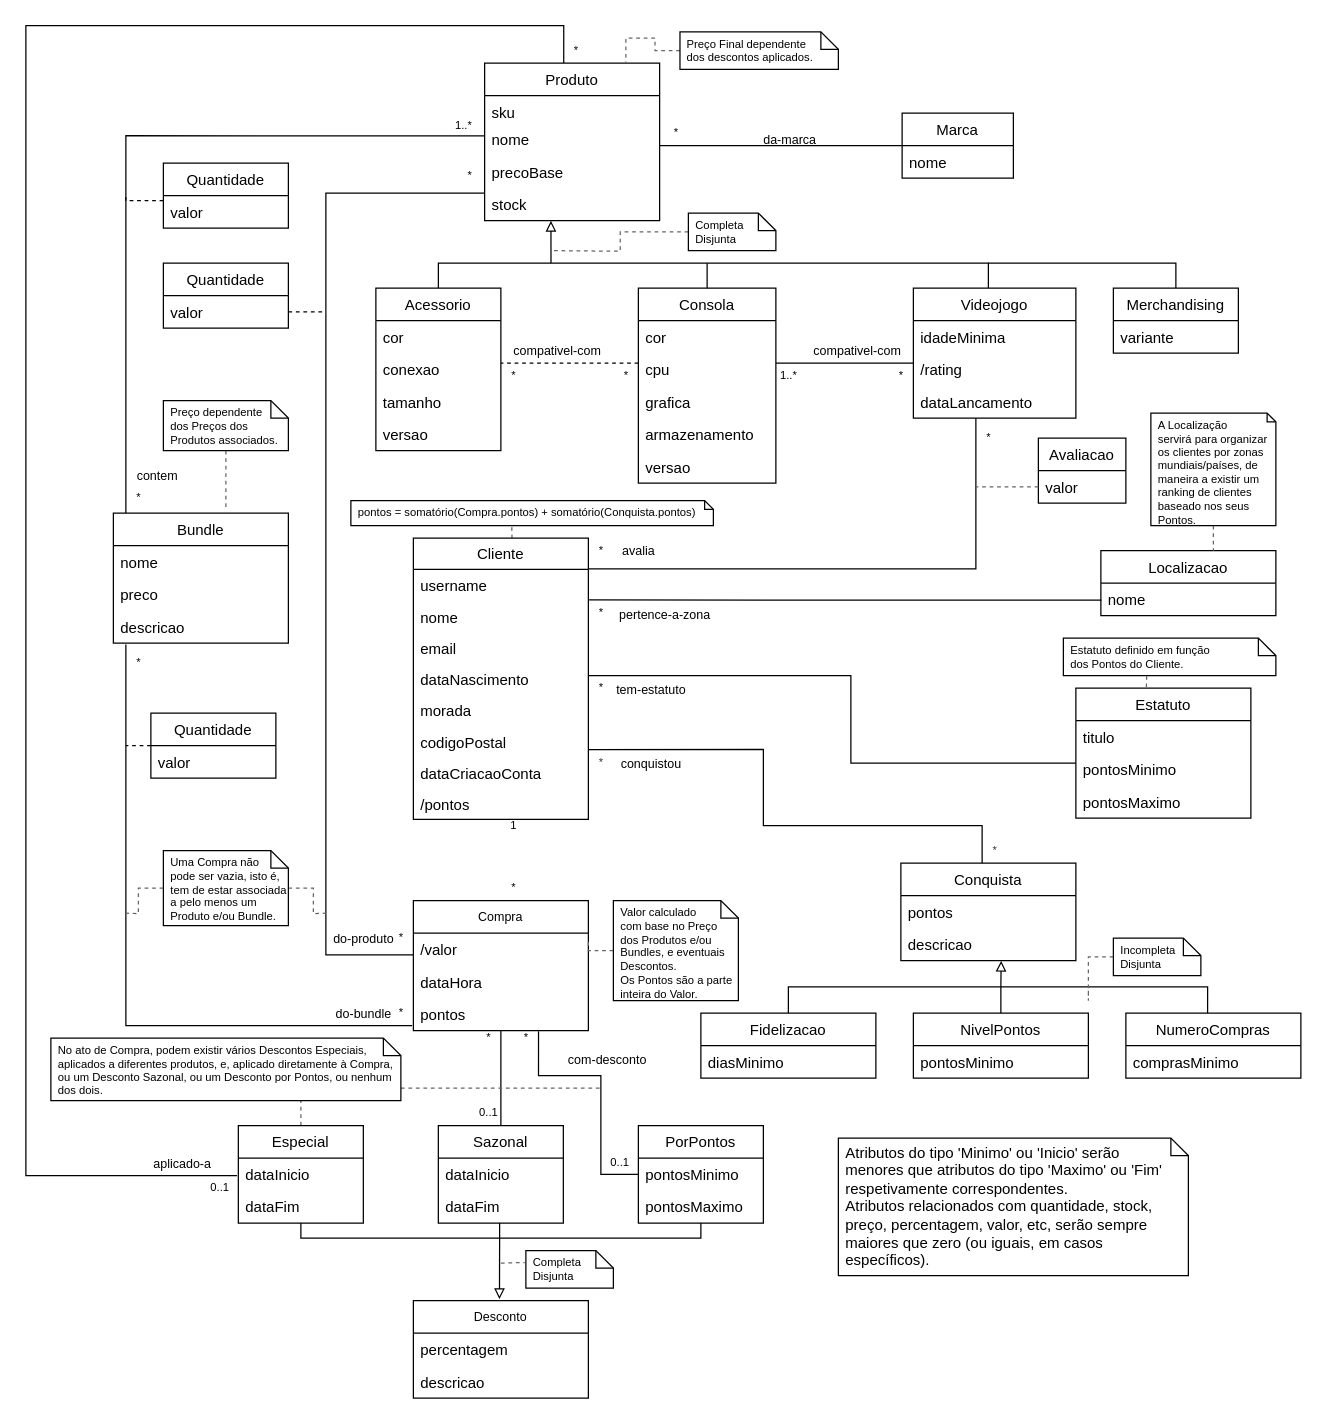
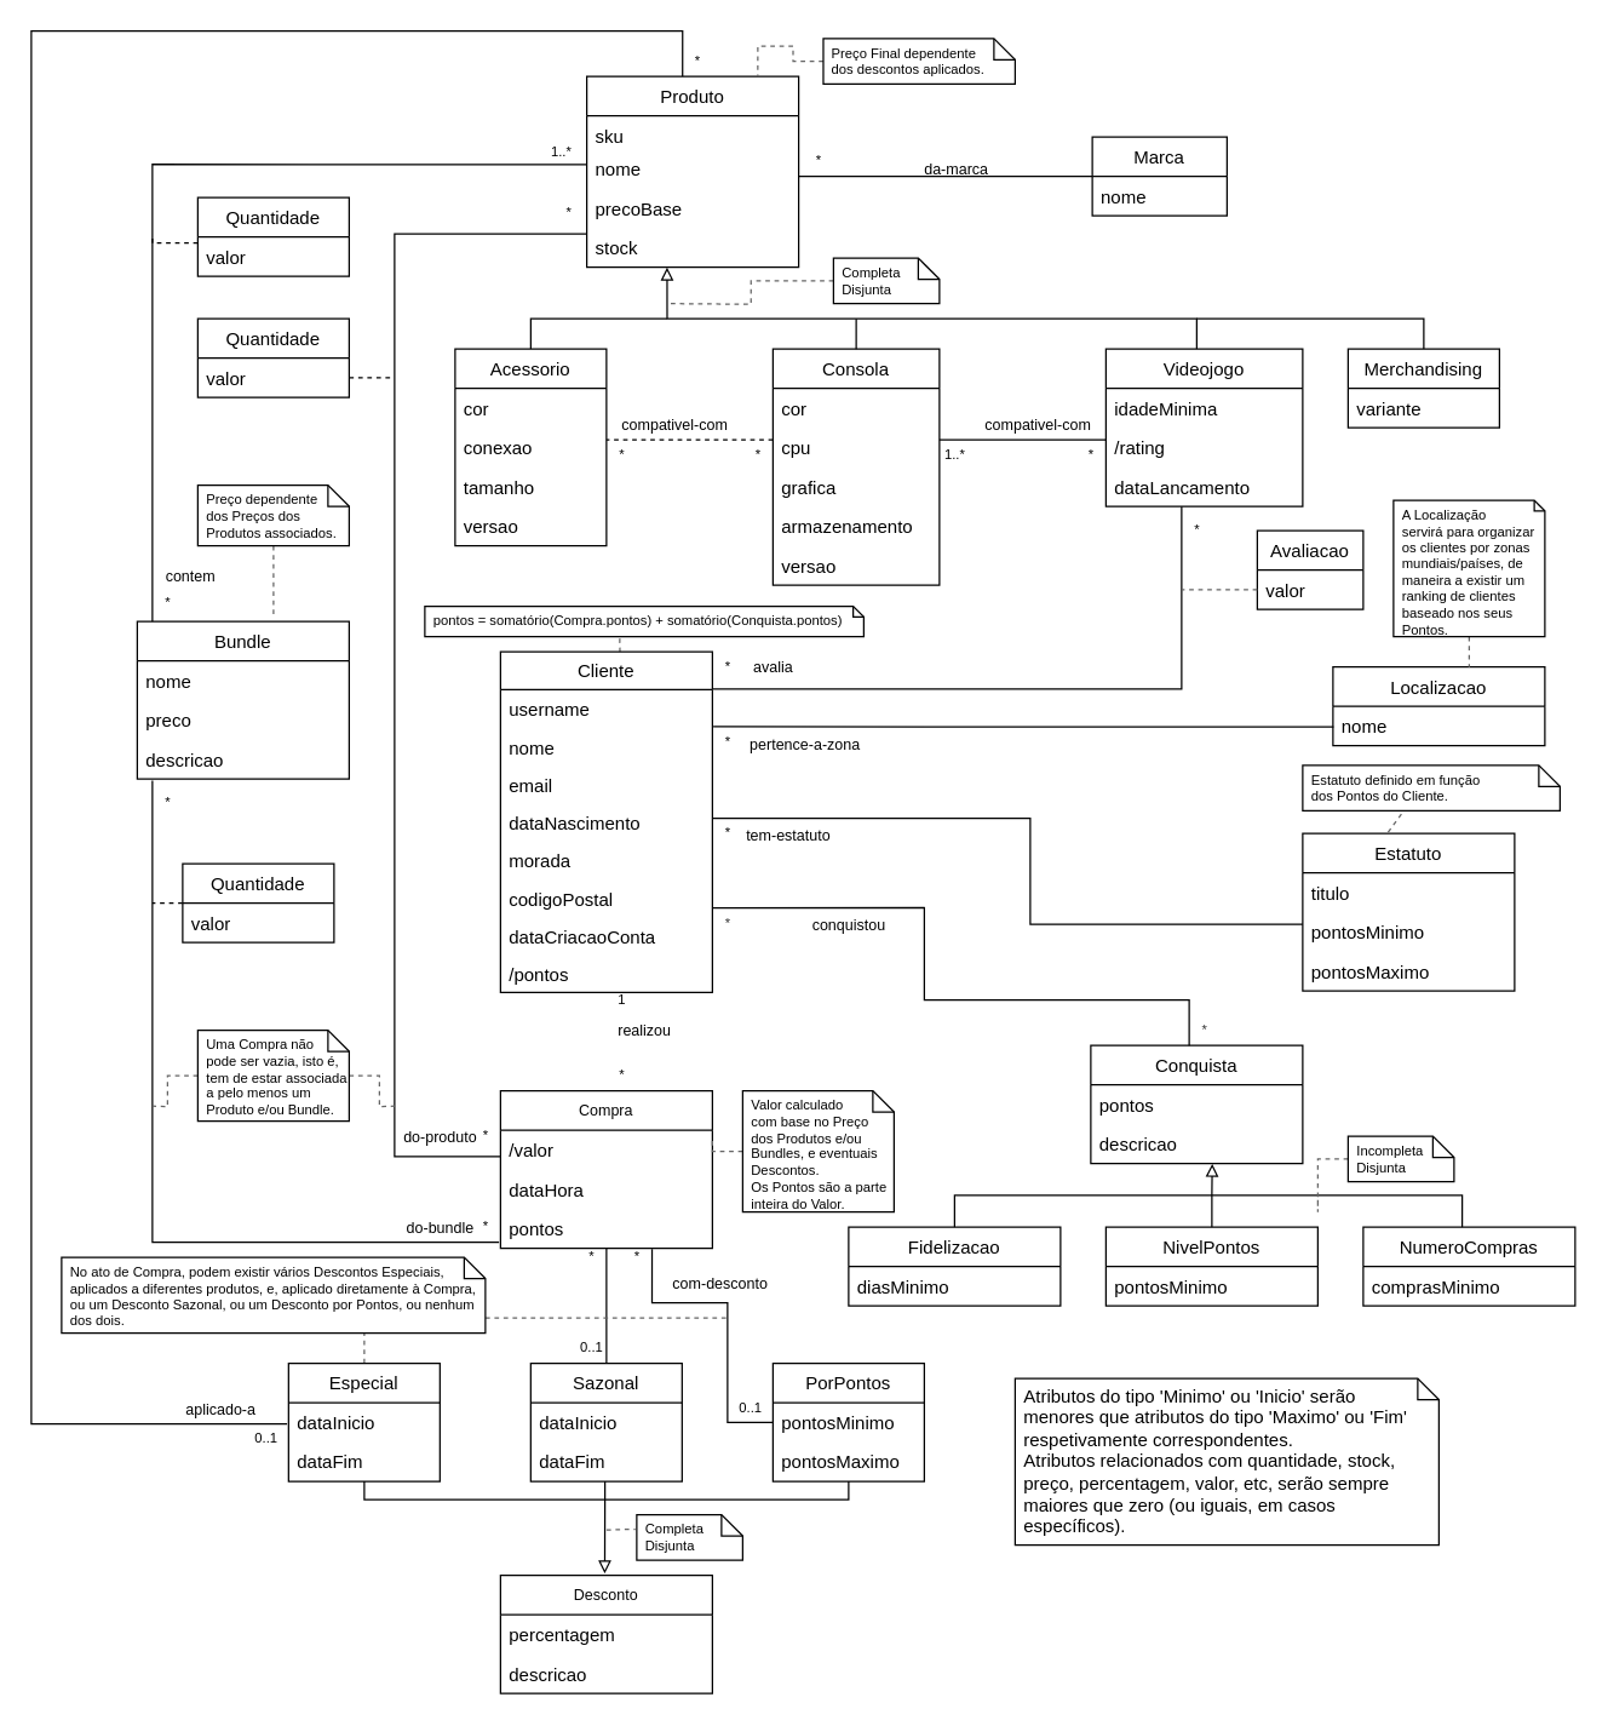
- <mxCell id="67" value="Estatuto definido em função&amp;nbsp;&lt;br style=&quot;font-size: 9px&quot;&gt;dos Pontos do Cliente." style="shape=note;whiteSpace=wrap;html=1;size=14;verticalAlign=top;align=left;spacingTop=-2;fontSize=9;spacingLeft=4;" parent="1" vertex="1"><mxGeometry x="850" y="510" width="170" height="30" as="geometry" /></mxCell>
+ <mxCell id="67" value="Estatuto definido em função&amp;nbsp;&lt;br style=&quot;font-size: 9px&quot;&gt;dos Pontos do Cliente." style="shape=note;whiteSpace=wrap;html=1;size=14;verticalAlign=top;align=left;spacingTop=-2;fontSize=9;spacingLeft=4;" parent="1" vertex="1"><mxGeometry x="860" y="505" width="170" height="30" as="geometry" /></mxCell>
- <mxCell id="113" value="conquistou" style="text;html=1;align=center;verticalAlign=middle;resizable=0;points=[];autosize=1;fontSize=10;" parent="1" vertex="1"><mxGeometry x="490" y="600" width="60" height="20" as="geometry" /></mxCell>
+ <mxCell id="113" value="conquistou" style="text;html=1;align=center;verticalAlign=middle;resizable=0;points=[];autosize=1;fontSize=10;" parent="1" vertex="1"><mxGeometry x="530" y="600" width="60" height="20" as="geometry" /></mxCell>
+ <mxCell id="155" value="realizou" style="text;html=1;align=center;verticalAlign=middle;resizable=0;points=[];autosize=1;fontSize=10;" parent="1" vertex="1"><mxGeometry x="400" y="670" width="50" height="20" as="geometry" /></mxCell>
- <mxCell id="165" value="com-desconto" style="text;html=1;align=center;verticalAlign=middle;resizable=0;points=[];autosize=1;fontSize=10;" vertex="1" parent="1"><mxGeometry x="445" y="837" width="80" height="20" as="geometry" /></mxCell>
+ <mxCell id="165" value="com-desconto" style="text;html=1;align=center;verticalAlign=middle;resizable=0;points=[];autosize=1;fontSize=10;" vertex="1" parent="1"><mxGeometry x="435" y="837" width="80" height="20" as="geometry" /></mxCell>
